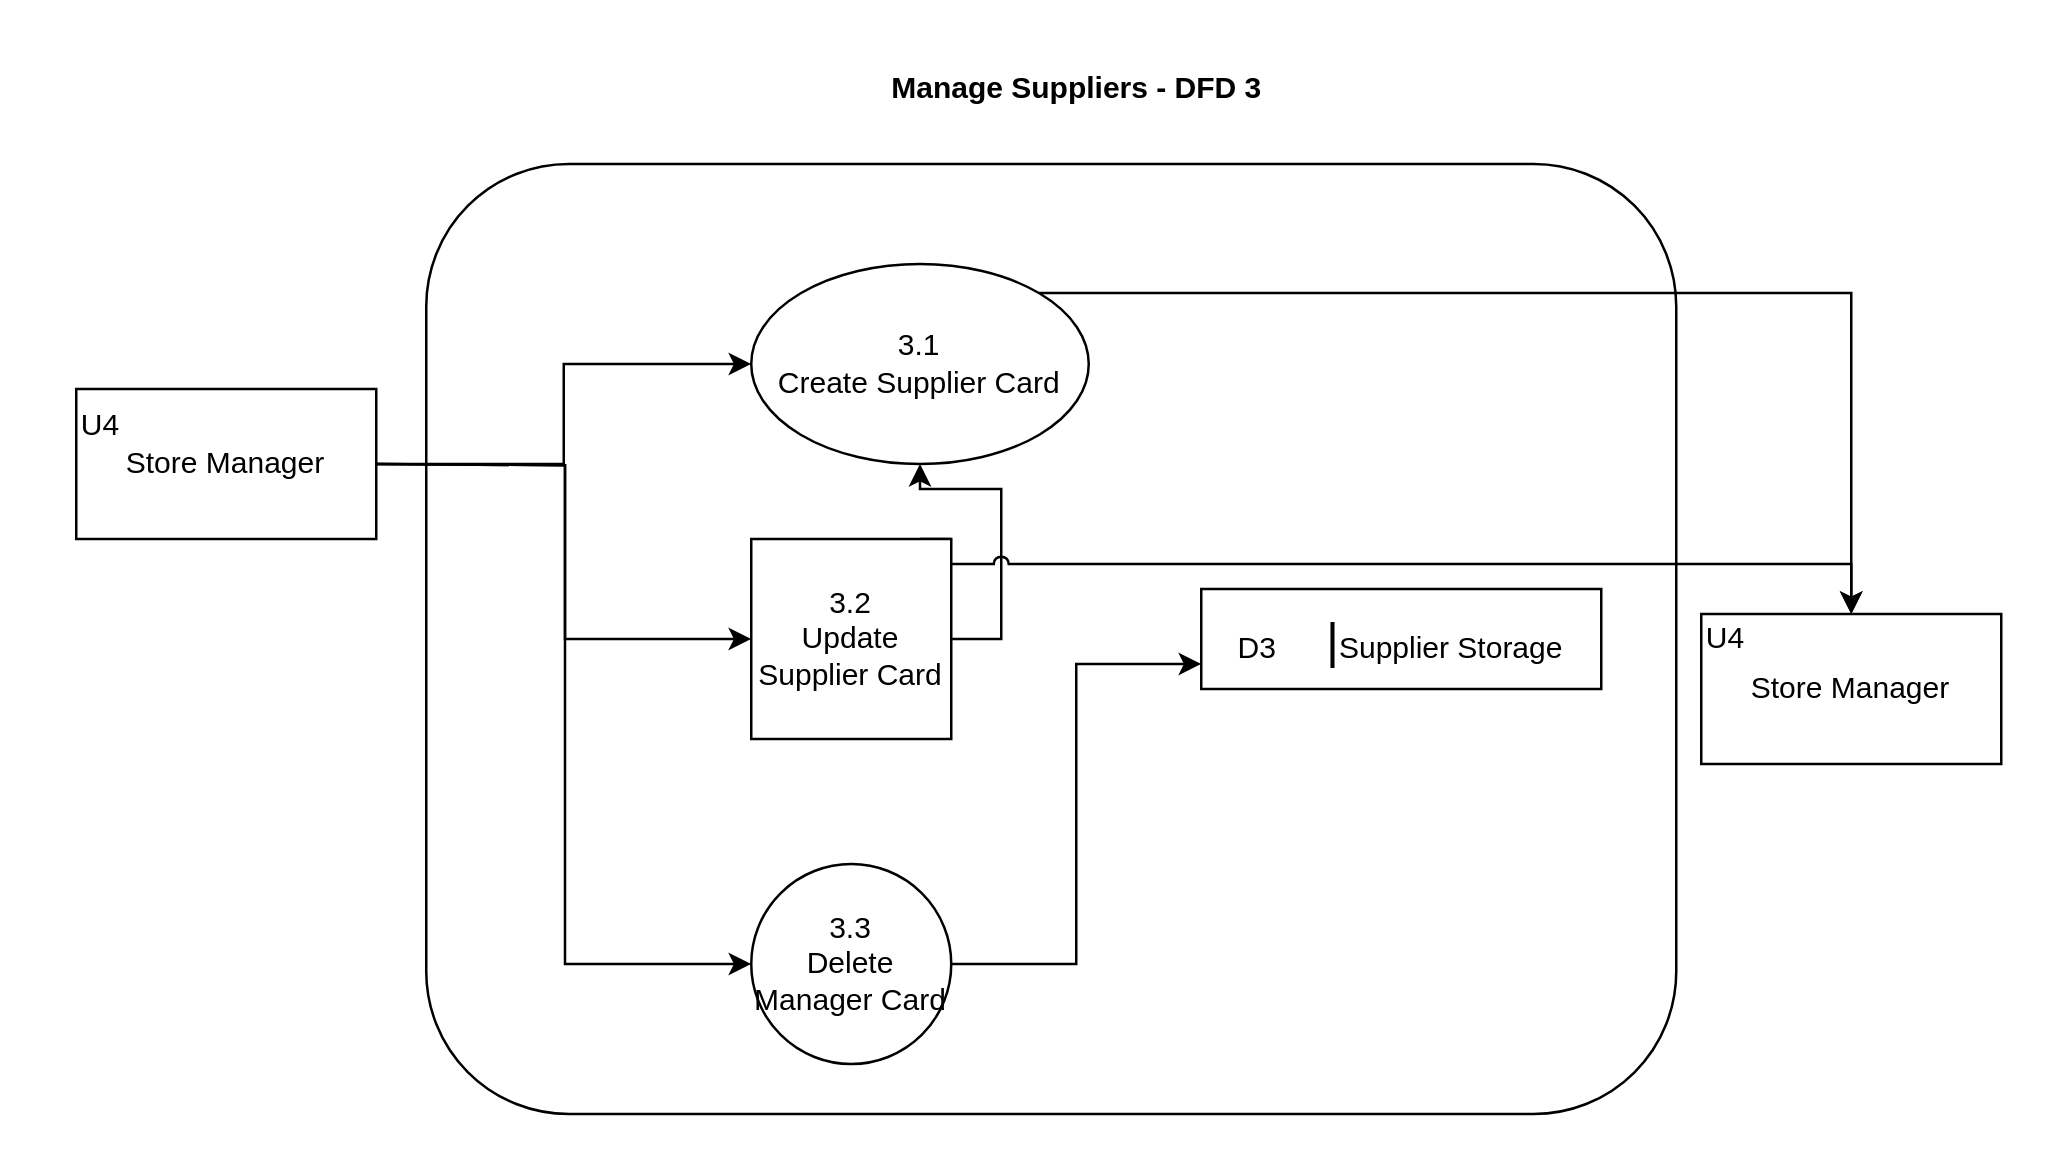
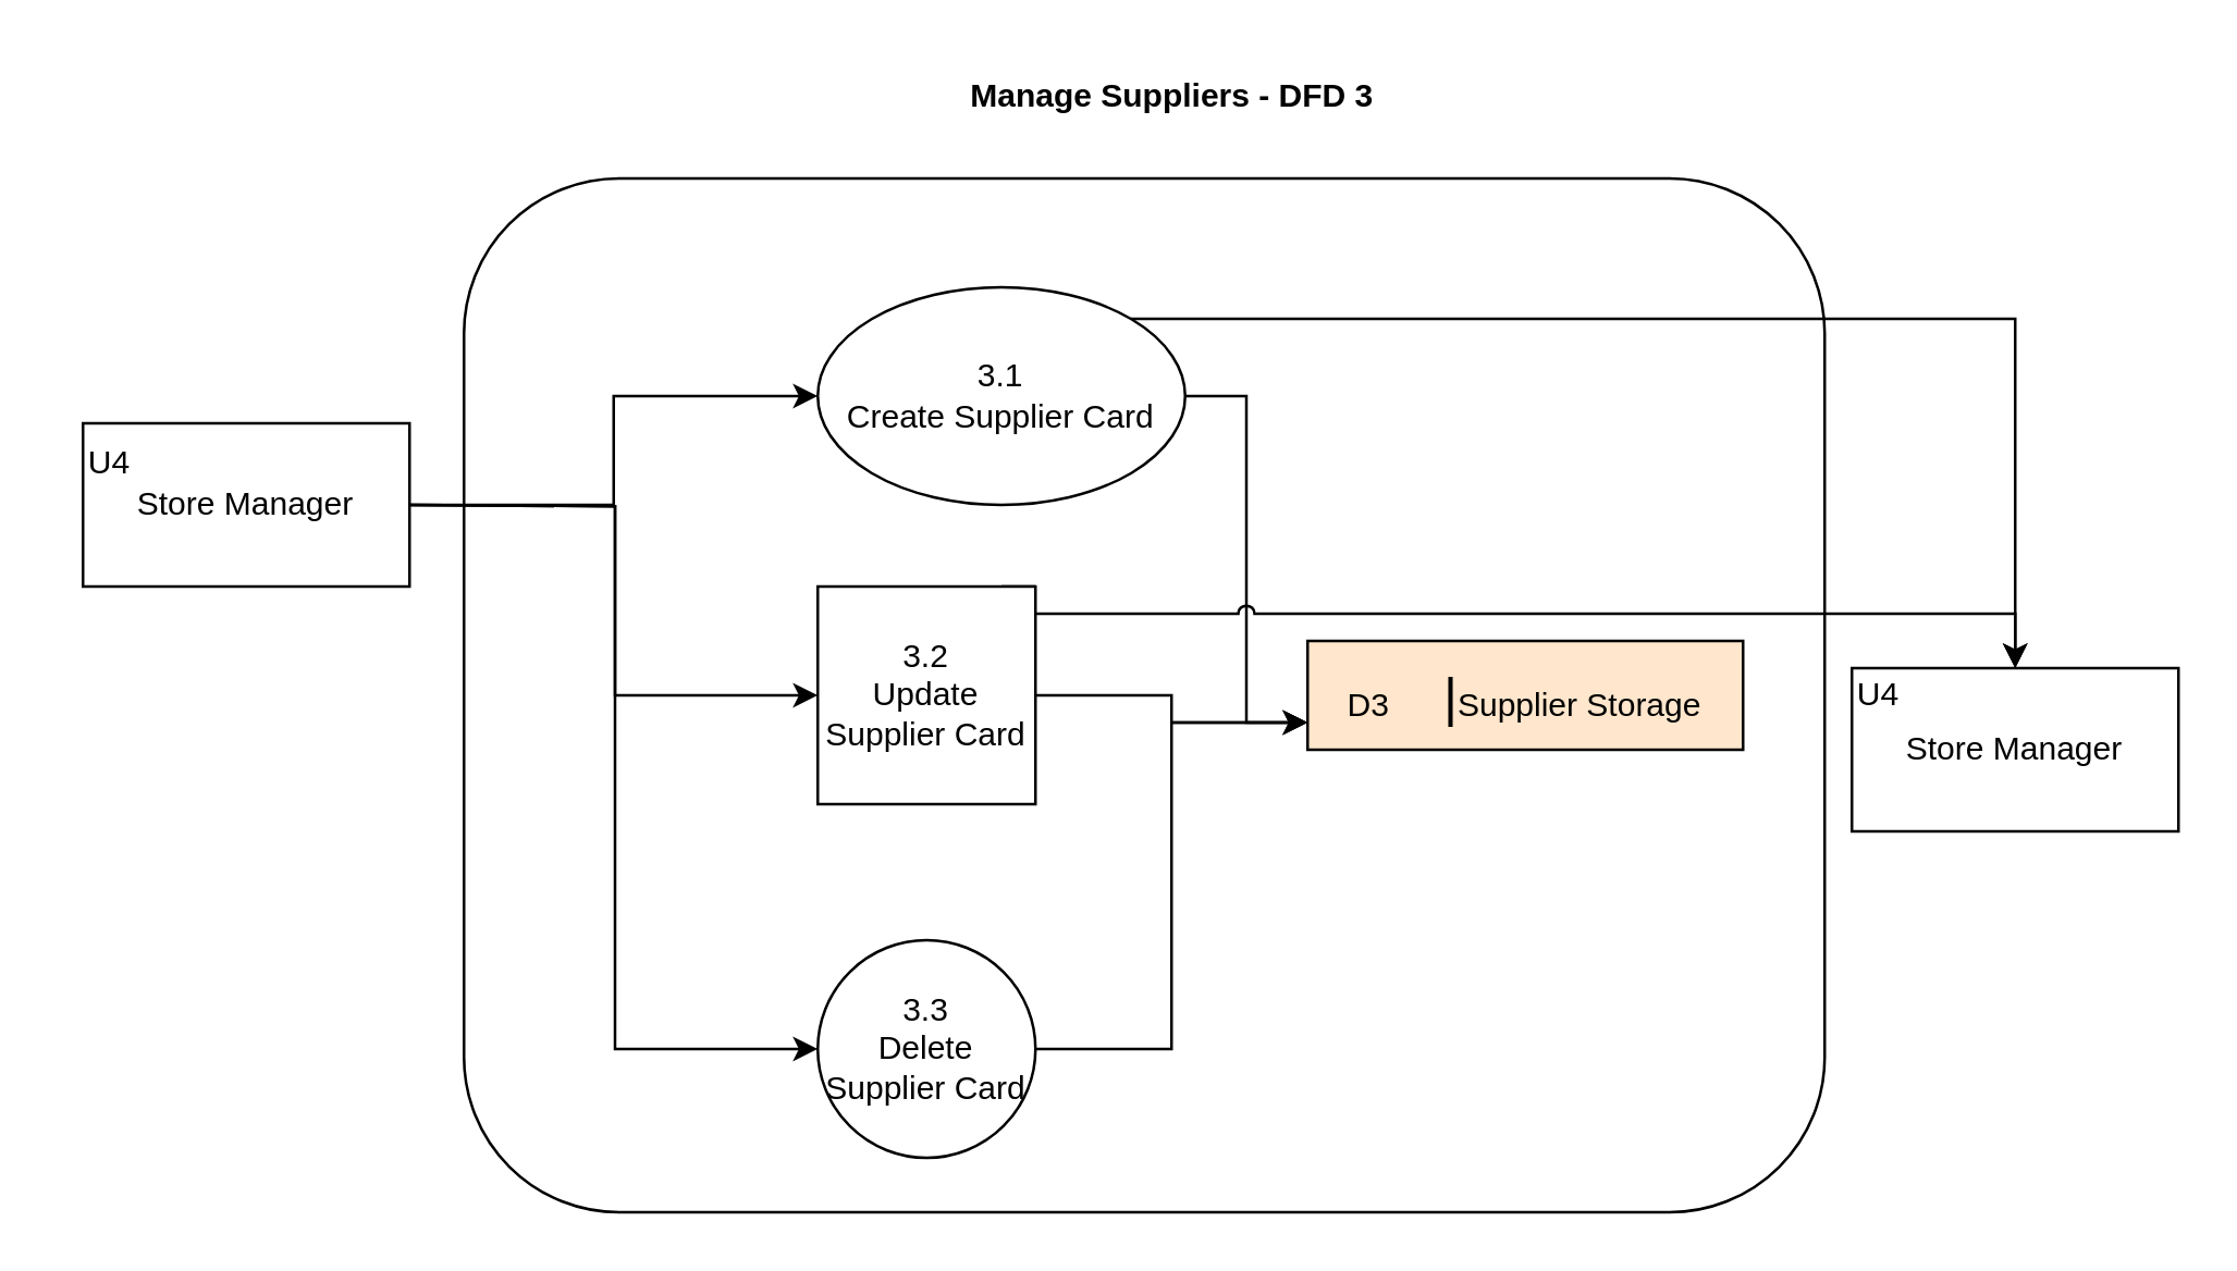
+ <mxCell id="6" style="edgeStyle=orthogonalEdgeStyle;rounded=0;orthogonalLoop=1;jettySize=auto;html=1;exitX=1;exitY=0.5;exitDx=0;exitDy=0;entryX=0;entryY=0.75;entryDx=0;entryDy=0;endArrow=classic;endFill=1;" parent="1" source="8" target="16" edge="1"><mxGeometry relative="1" as="geometry" /></mxCell>
- <mxCell id="9" style="edgeStyle=orthogonalEdgeStyle;rounded=0;orthogonalLoop=1;jettySize=auto;html=1;exitX=1;exitY=0.5;exitDx=0;exitDy=0;fontSize=20;endArrow=classic;endFill=1;" parent="1" source="11" target="8" edge="1"><mxGeometry relative="1" as="geometry" /></mxCell>
+ <mxCell id="9" style="edgeStyle=orthogonalEdgeStyle;rounded=0;orthogonalLoop=1;jettySize=auto;html=1;exitX=1;exitY=0.5;exitDx=0;exitDy=0;entryX=0;entryY=0.75;entryDx=0;entryDy=0;fontSize=20;endArrow=classic;endFill=1;" parent="1" source="11" target="16" edge="1"><mxGeometry relative="1" as="geometry" /></mxCell>
- <mxCell id="16" value="D3&amp;nbsp; &amp;nbsp; &amp;nbsp;&amp;nbsp;&lt;font style=&quot;font-size: 20px;&quot;&gt;|&lt;/font&gt;Supplier Storage" style="rounded=0;whiteSpace=wrap;html=1;" parent="1" vertex="1"><mxGeometry x="480" y="235" width="160" height="40" as="geometry" /></mxCell>
+ <mxCell id="16" value="D3&amp;nbsp; &amp;nbsp; &amp;nbsp;&amp;nbsp;&lt;font style=&quot;font-size: 20px;&quot;&gt;|&lt;/font&gt;Supplier Storage" style="rounded=0;whiteSpace=wrap;html=1;fillColor=#ffe6cc;" parent="1" vertex="1"><mxGeometry x="480" y="235" width="160" height="40" as="geometry" /></mxCell>
- <mxCell id="13" value="3.3&lt;br&gt;Delete Manager Card" style="ellipse;whiteSpace=wrap;html=1;aspect=fixed;" parent="1" vertex="1"><mxGeometry x="300" y="345" width="80" height="80" as="geometry" /></mxCell>
+ <mxCell id="13" value="3.3&lt;br&gt;Delete Supplier Card" style="ellipse;whiteSpace=wrap;html=1;aspect=fixed;" parent="1" vertex="1"><mxGeometry x="300" y="345" width="80" height="80" as="geometry" /></mxCell>
